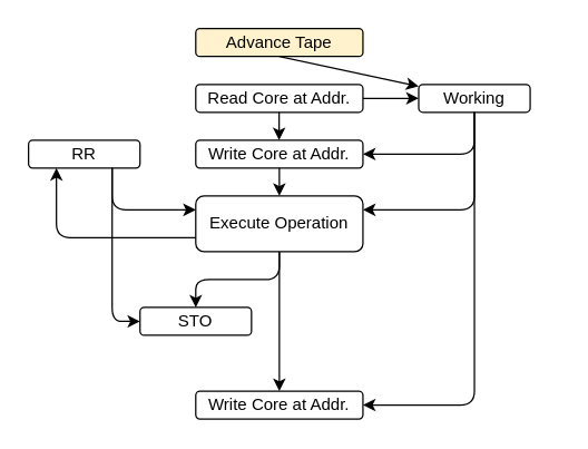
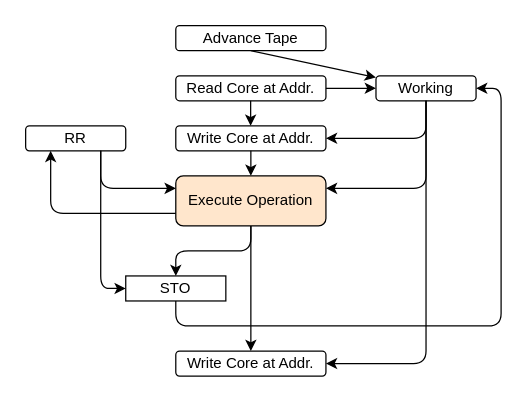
- <mxCell id="2" value="Advance Tape" style="rounded=1;whiteSpace=wrap;html=1;fillColor=#fff2cc;" parent="1" vertex="1"><mxGeometry x="140" y="20" width="120" height="20" as="geometry" /></mxCell>
+ <mxCell id="2" value="Advance Tape" style="rounded=1;whiteSpace=wrap;html=1;" parent="1" vertex="1"><mxGeometry x="140" y="20" width="120" height="20" as="geometry" /></mxCell>
- <mxCell id="11" value="Execute Operation" style="rounded=1;whiteSpace=wrap;html=1;" parent="1" vertex="1"><mxGeometry x="140" y="140" width="120" height="40" as="geometry" /></mxCell>
+ <mxCell id="11" value="Execute Operation" style="rounded=1;whiteSpace=wrap;html=1;fillColor=#ffe6cc;" parent="1" vertex="1"><mxGeometry x="140" y="140" width="120" height="40" as="geometry" /></mxCell>
- <mxCell id="16" value="STO" style="rounded=1;whiteSpace=wrap;html=1;" parent="1" vertex="1"><mxGeometry x="100" y="220" width="80" height="20" as="geometry" /></mxCell>
+ <mxCell id="16" value="STO" style="whiteSpace=wrap;html=1;rounded=0;" parent="1" vertex="1"><mxGeometry x="100" y="220" width="80" height="20" as="geometry" /></mxCell>
+ <mxCell id="20" value="" style="endArrow=classic;html=1;rounded=1;exitX=0.5;exitY=1;exitDx=0;exitDy=0;entryX=1;entryY=0.5;entryDx=0;entryDy=0;" parent="1" source="16" target="8" edge="1"><mxGeometry width="50" height="50" relative="1" as="geometry"><mxPoint x="200" y="230" as="sourcePoint" /><mxPoint x="250" y="180" as="targetPoint" /><Array as="points"><mxPoint x="140" y="260" /><mxPoint x="400" y="260" /><mxPoint x="400" y="70" /></Array></mxGeometry></mxCell>
